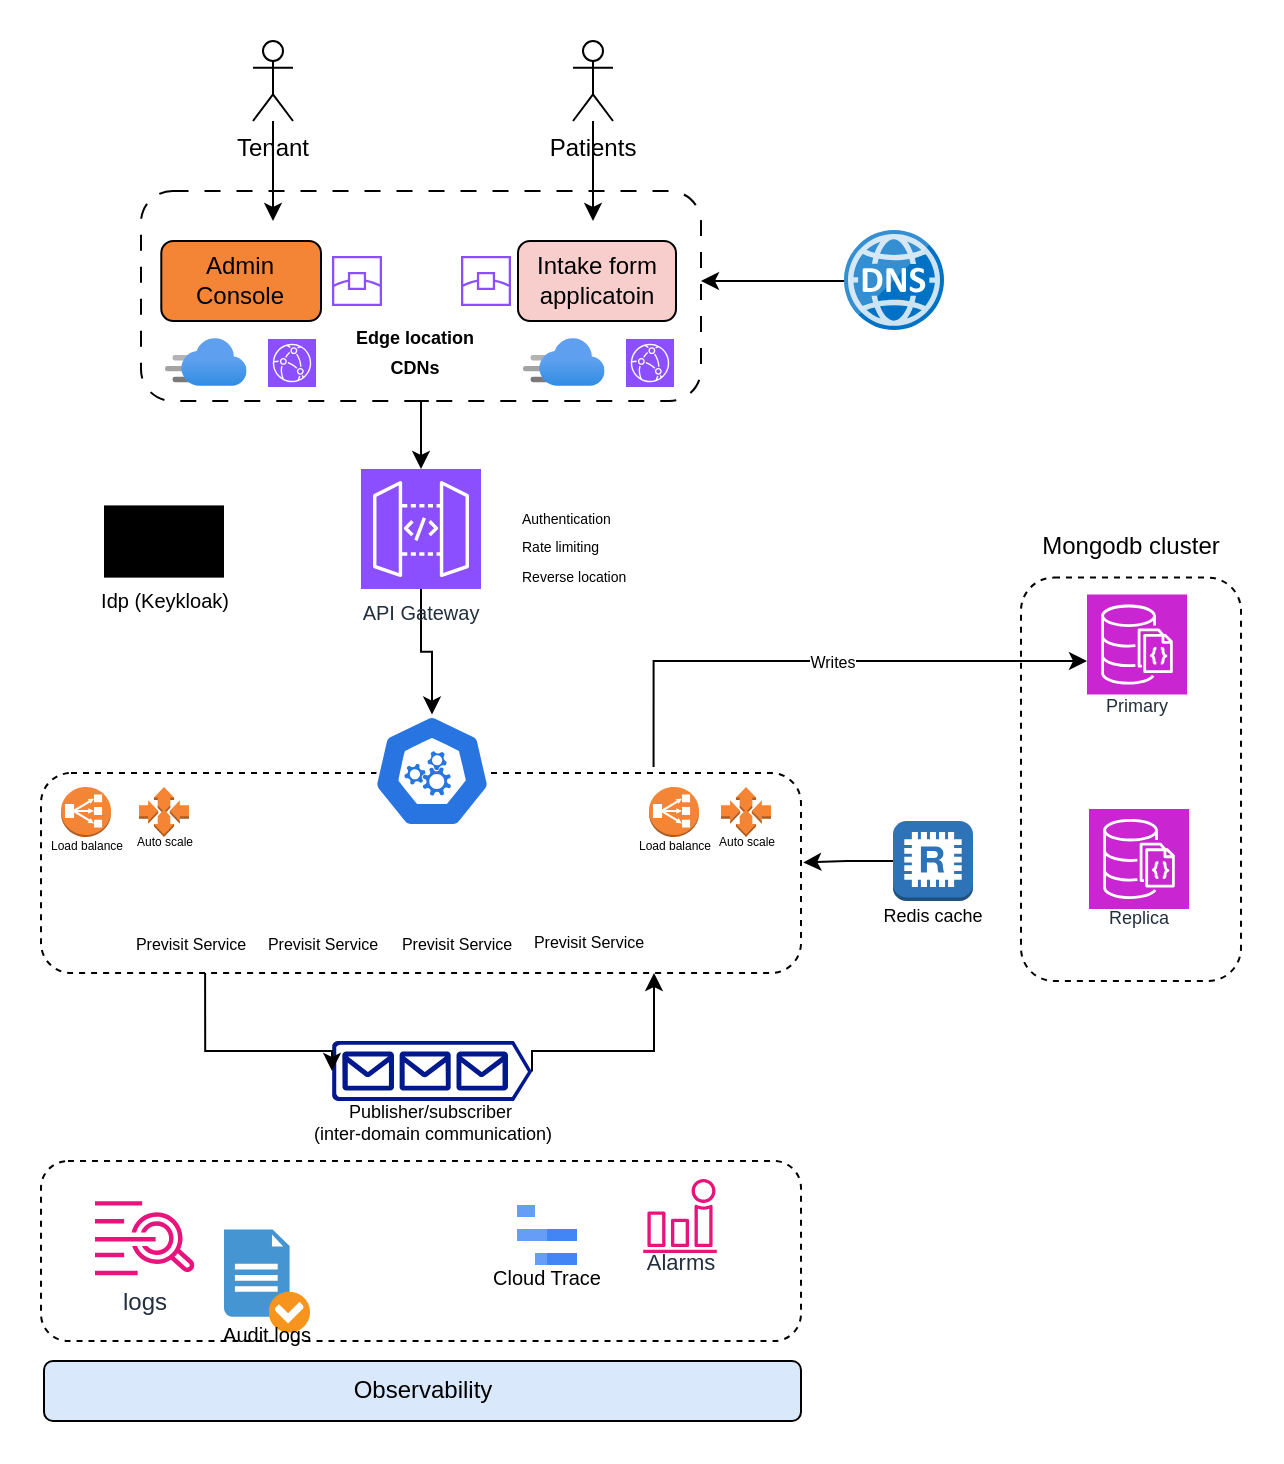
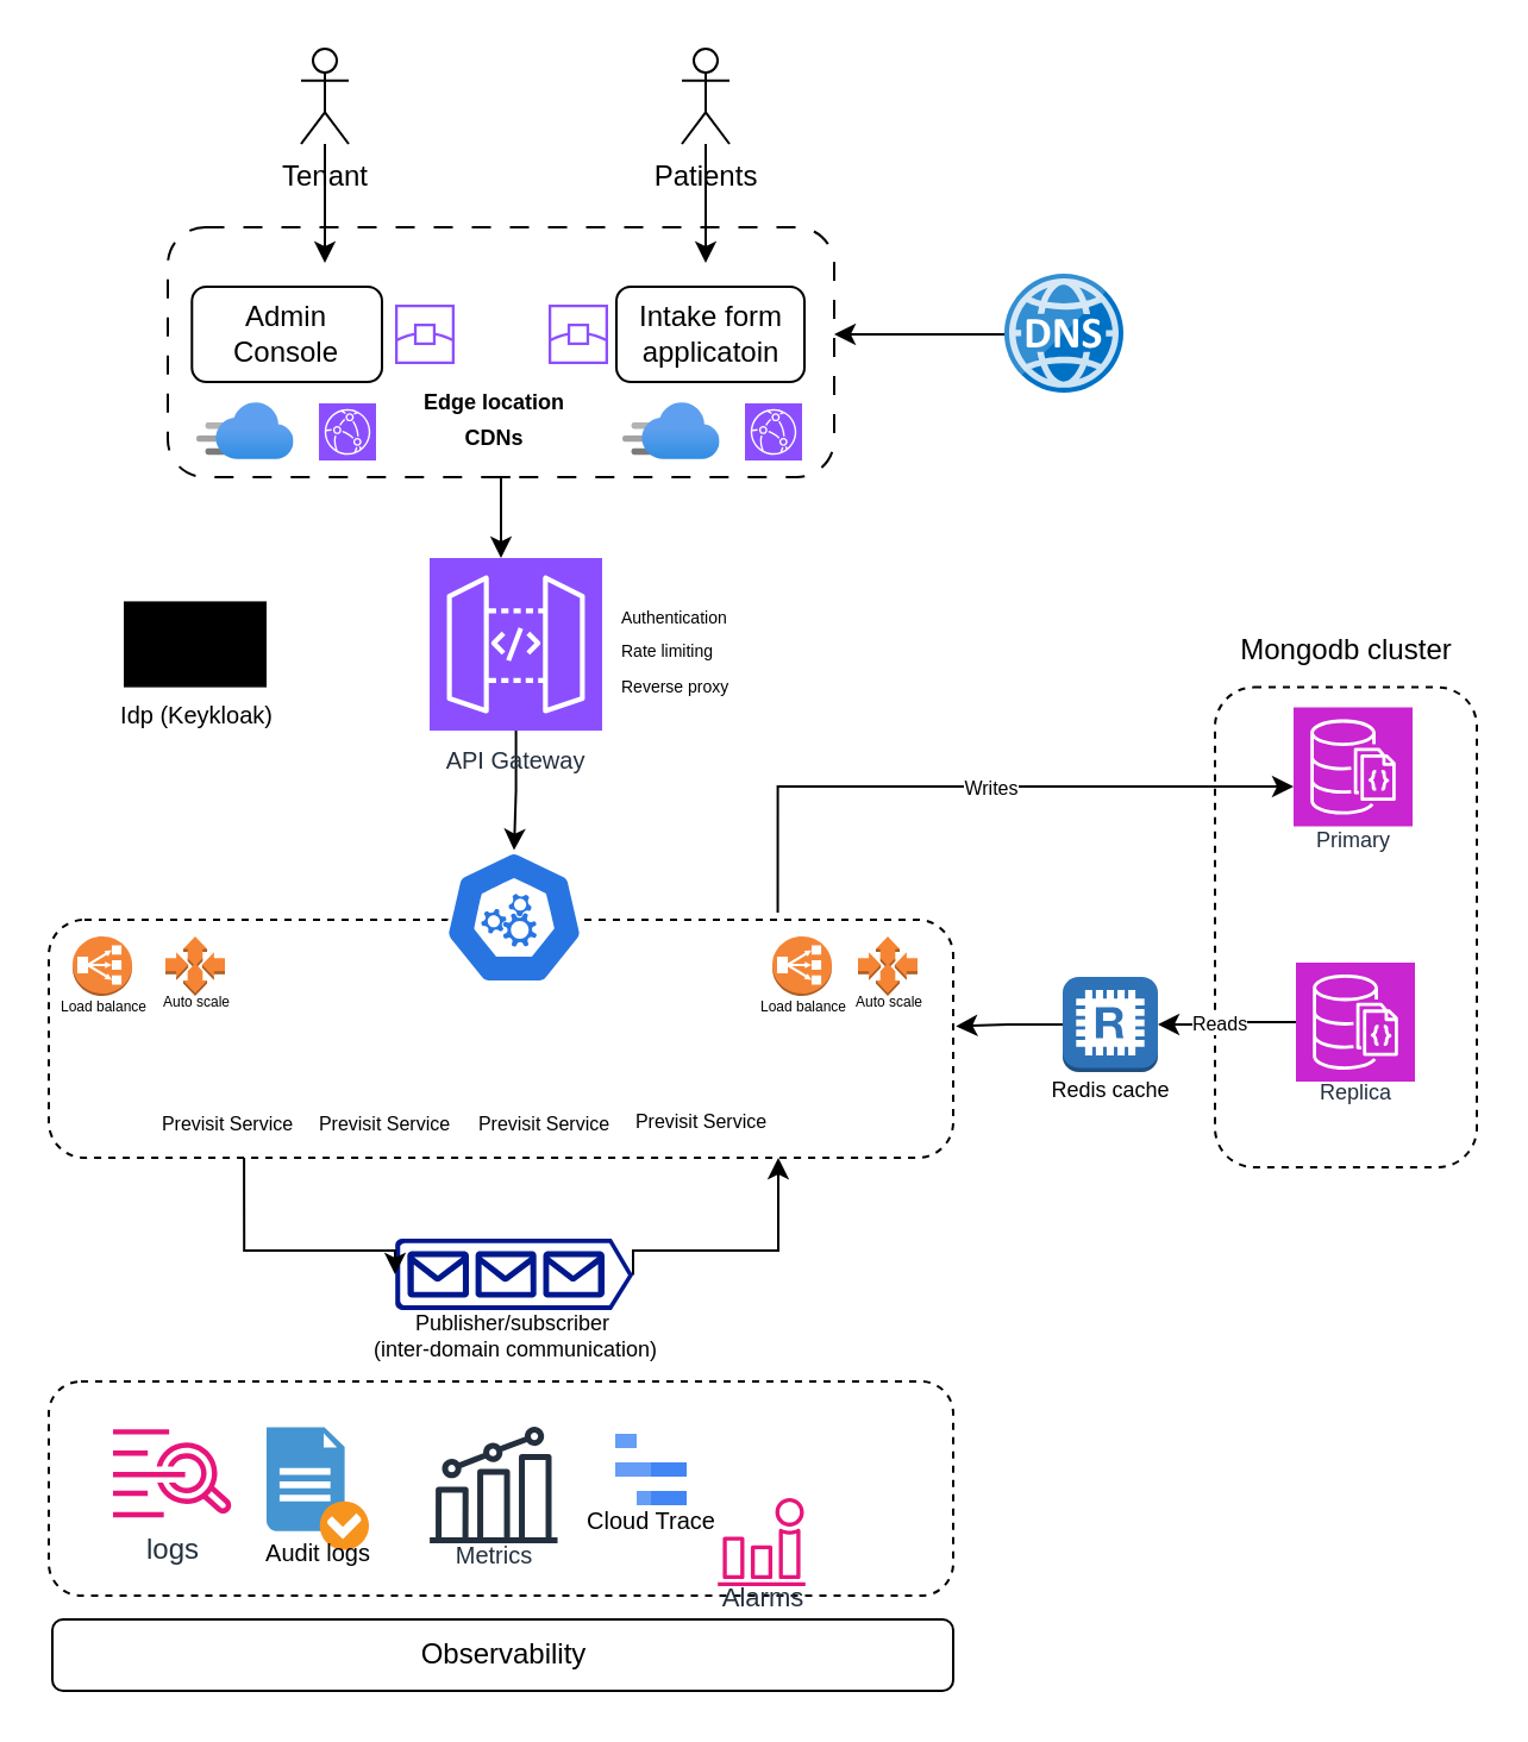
- <mxCell id="10" value="Admin&lt;div&gt;Console&lt;/div&gt;" style="rounded=1;whiteSpace=wrap;html=1;fillColor=#f58536;" vertex="1" parent="1"><mxGeometry x="80.15" y="120" width="79.85" height="40" as="geometry" /></mxCell>
+ <mxCell id="10" value="Admin&lt;div&gt;Console&lt;/div&gt;" style="rounded=1;whiteSpace=wrap;html=1;" vertex="1" parent="1"><mxGeometry x="80.15" y="120" width="79.85" height="40" as="geometry" /></mxCell>
- <mxCell id="14" value="Intake form&lt;div&gt;applicatoin&lt;/div&gt;" style="rounded=1;whiteSpace=wrap;html=1;fillColor=#f8cecc;" vertex="1" parent="1"><mxGeometry x="258.5" y="120" width="79" height="40" as="geometry" /></mxCell>
+ <mxCell id="14" value="Intake form&lt;div&gt;applicatoin&lt;/div&gt;" style="rounded=1;whiteSpace=wrap;html=1;" vertex="1" parent="1"><mxGeometry x="258.5" y="120" width="79" height="40" as="geometry" /></mxCell>
- <mxCell id="13" value="API Gateway" style="sketch=0;points=[[0,0,0],[0.25,0,0],[0.5,0,0],[0.75,0,0],[1,0,0],[0,1,0],[0.25,1,0],[0.5,1,0],[0.75,1,0],[1,1,0],[0,0.25,0],[0,0.5,0],[0,0.75,0],[1,0.25,0],[1,0.5,0],[1,0.75,0]];outlineConnect=0;fontColor=#232F3E;fillColor=#8C4FFF;strokeColor=#ffffff;dashed=0;verticalLabelPosition=bottom;verticalAlign=top;align=center;html=1;fontSize=10;fontStyle=0;aspect=fixed;shape=mxgraph.aws4.resourceIcon;resIcon=mxgraph.aws4.api_gateway;" vertex="1" parent="1"><mxGeometry x="180" y="234" width="60" height="60" as="geometry" /></mxCell>
+ <mxCell id="13" value="API Gateway" style="sketch=0;points=[[0,0,0],[0.25,0,0],[0.5,0,0],[0.75,0,0],[1,0,0],[0,1,0],[0.25,1,0],[0.5,1,0],[0.75,1,0],[1,1,0],[0,0.25,0],[0,0.5,0],[0,0.75,0],[1,0.25,0],[1,0.5,0],[1,0.75,0]];outlineConnect=0;fontColor=#232F3E;fillColor=#8C4FFF;strokeColor=#ffffff;dashed=0;verticalLabelPosition=bottom;verticalAlign=top;align=center;html=1;fontSize=10;fontStyle=0;aspect=fixed;shape=mxgraph.aws4.resourceIcon;resIcon=mxgraph.aws4.api_gateway;" vertex="1" parent="1"><mxGeometry x="180" y="234" width="72.5" height="72.5" as="geometry" /></mxCell>
- <mxCell id="20" value="&lt;font style=&quot;font-size: 7px;&quot;&gt;Authentication&lt;/font&gt;&lt;div&gt;&lt;font style=&quot;font-size: 7px;&quot;&gt;Rate limiting&lt;/font&gt;&lt;/div&gt;&lt;div&gt;&lt;font style=&quot;font-size: 7px;&quot;&gt;Reverse location&lt;/font&gt;&lt;/div&gt;" style="rounded=0;whiteSpace=wrap;html=1;align=left;fillColor=none;strokeWidth=0;strokeColor=#FFFFFF;" vertex="1" parent="1"><mxGeometry x="258.5" y="234" width="121.5" height="76" as="geometry" /></mxCell>
+ <mxCell id="20" value="&lt;font style=&quot;font-size: 7px;&quot;&gt;Authentication&lt;/font&gt;&lt;div&gt;&lt;font style=&quot;font-size: 7px;&quot;&gt;Rate limiting&lt;/font&gt;&lt;/div&gt;&lt;div&gt;&lt;font style=&quot;font-size: 7px;&quot;&gt;Reverse proxy&lt;/font&gt;&lt;/div&gt;" style="rounded=0;whiteSpace=wrap;html=1;align=left;fillColor=none;strokeWidth=0;strokeColor=#FFFFFF;" vertex="1" parent="1"><mxGeometry x="258.5" y="234" width="121.5" height="76" as="geometry" /></mxCell>
+ <mxCell id="35" value="" style="edgeStyle=orthogonalEdgeStyle;rounded=0;orthogonalLoop=1;jettySize=auto;html=1;" edge="1" parent="1" source="38" target="39"><mxGeometry relative="1" as="geometry" /></mxCell>
+ <mxCell id="36" value="reads" style="edgeLabel;html=1;align=center;verticalAlign=middle;resizable=0;points=[];fontSize=7;fontColor=none;noLabel=1;" vertex="1" connectable="0" parent="35"><mxGeometry x="-0.049" y="-1" relative="1" as="geometry"><mxPoint as="offset" /></mxGeometry></mxCell>
+ <mxCell id="37" value="Reads" style="edgeLabel;html=1;align=center;verticalAlign=middle;resizable=0;points=[];fontSize=8;" vertex="1" connectable="0" parent="35"><mxGeometry x="0.147" y="-1" relative="1" as="geometry"><mxPoint as="offset" /></mxGeometry></mxCell>
- <mxCell id="49" value="Alarms" style="sketch=0;outlineConnect=0;fontColor=#232F3E;gradientColor=none;fillColor=#E7157B;strokeColor=none;dashed=0;verticalLabelPosition=bottom;verticalAlign=top;align=center;html=1;fontSize=11;fontStyle=0;aspect=fixed;pointerEvents=1;shape=mxgraph.aws4.alarm;spacing=-6;" vertex="1" parent="1"><mxGeometry x="321" y="589" width="37" height="37" as="geometry" /></mxCell>
+ <mxCell id="49" value="Alarms" style="sketch=0;outlineConnect=0;fontColor=#232F3E;gradientColor=none;fillColor=#E7157B;strokeColor=none;dashed=0;verticalLabelPosition=bottom;verticalAlign=top;align=center;html=1;fontSize=11;fontStyle=0;aspect=fixed;pointerEvents=1;shape=mxgraph.aws4.alarm;spacing=-6;" vertex="1" parent="1"><mxGeometry x="301" y="629" width="37" height="37" as="geometry" /></mxCell>
+ <mxCell id="47" value="Metrics" style="sketch=0;outlineConnect=0;fontColor=#232F3E;gradientColor=none;fillColor=#232F3D;strokeColor=none;dashed=0;verticalLabelPosition=bottom;verticalAlign=top;align=center;html=1;fontSize=10;fontStyle=0;pointerEvents=1;shape=mxgraph.aws4.metrics;aspect=fixed;spacing=-5;" vertex="1" parent="1"><mxGeometry x="180" y="599" width="53.82" height="49" as="geometry" /></mxCell>
- <mxCell id="46" value="Audit logs" style="shadow=0;dashed=0;html=1;strokeColor=none;fillColor=#4495D1;labelPosition=center;verticalLabelPosition=bottom;verticalAlign=top;align=center;outlineConnect=0;shape=mxgraph.veeam.checked_doc;fontSize=10;spacing=-9;aspect=fixed;" vertex="1" parent="1"><mxGeometry x="111.5" y="614.2" width="43" height="51.6" as="geometry" /></mxCell>
+ <mxCell id="46" value="Audit logs" style="shadow=0;dashed=0;html=1;strokeColor=none;fillColor=#4495D1;labelPosition=center;verticalLabelPosition=bottom;verticalAlign=top;align=center;outlineConnect=0;shape=mxgraph.veeam.checked_doc;fontSize=10;spacing=-9;aspect=fixed;" vertex="1" parent="1"><mxGeometry x="111.5" y="599.2" width="43" height="51.6" as="geometry" /></mxCell>
- <mxCell id="50" value="Observability" style="rounded=1;whiteSpace=wrap;html=1;fillColor=#dae8fc;" vertex="1" parent="1"><mxGeometry x="21.5" y="680" width="378.5" height="30" as="geometry" /></mxCell>
+ <mxCell id="50" value="Observability" style="rounded=1;whiteSpace=wrap;html=1;" vertex="1" parent="1"><mxGeometry x="21.5" y="680" width="378.5" height="30" as="geometry" /></mxCell>
